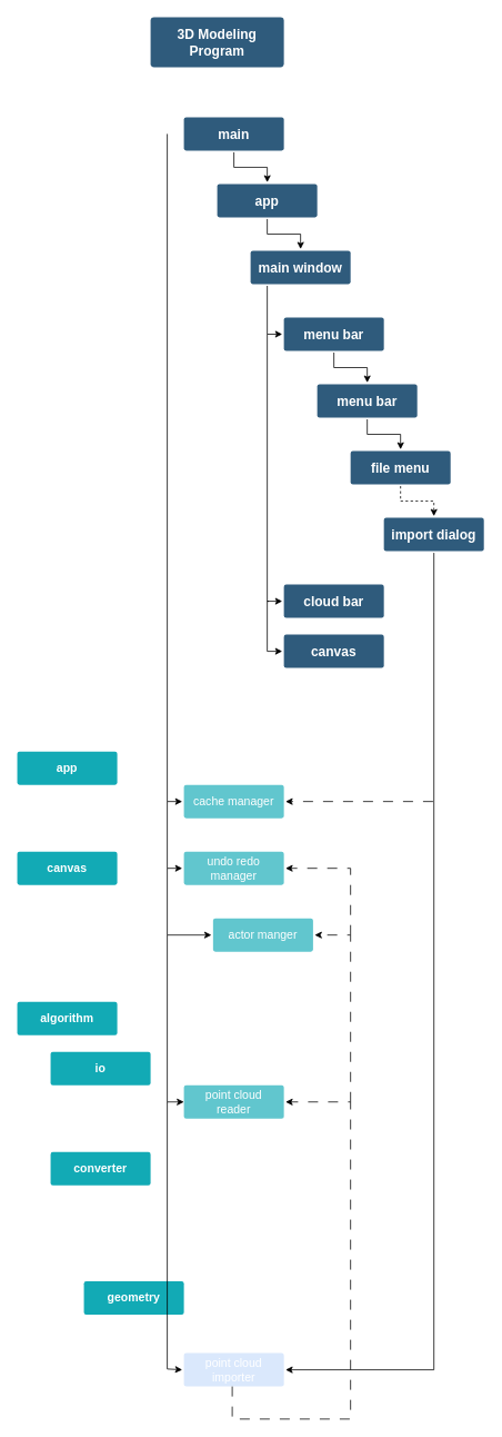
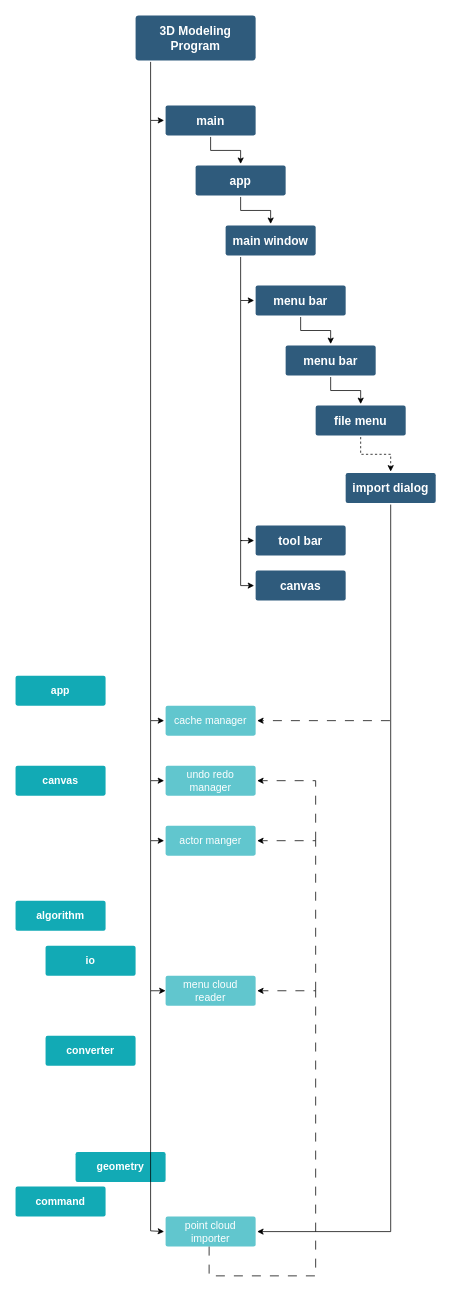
+ <mxCell id="2" value="" style="edgeStyle=orthogonalEdgeStyle;rounded=0;orthogonalLoop=1;jettySize=auto;html=1;entryX=0;entryY=0.5;entryDx=0;entryDy=0;" edge="1" parent="1" source="3" target="7"><mxGeometry relative="1" as="geometry"><Array as="points"><mxPoint x="200" y="160" /></Array></mxGeometry></mxCell>
- <mxCell id="30" value="import dialog" style="rounded=1;whiteSpace=wrap;html=1;shadow=0;labelBackgroundColor=none;strokeColor=none;strokeWidth=3;fillColor=#2F5B7C;fontFamily=Helvetica;fontSize=16;fontColor=#FFFFFF;align=center;fontStyle=1;spacing=5;arcSize=7;perimeterSpacing=2;" vertex="1" parent="1"><mxGeometry x="460" y="620" width="120" height="40" as="geometry" /></mxCell>
+ <mxCell id="30" value="import dialog" style="rounded=1;whiteSpace=wrap;html=1;shadow=0;labelBackgroundColor=none;strokeColor=none;strokeWidth=3;fillColor=#2F5B7C;fontFamily=Helvetica;fontSize=16;fontColor=#FFFFFF;align=center;fontStyle=1;spacing=5;arcSize=7;perimeterSpacing=2;" vertex="1" parent="1"><mxGeometry x="460" y="630" width="120" height="40" as="geometry" /></mxCell>
- <mxCell id="14" value="cloud bar" style="rounded=1;whiteSpace=wrap;html=1;shadow=0;labelBackgroundColor=none;strokeColor=none;strokeWidth=3;fillColor=#2F5B7C;fontFamily=Helvetica;fontSize=16;fontColor=#FFFFFF;align=center;fontStyle=1;spacing=5;arcSize=7;perimeterSpacing=2;" vertex="1" parent="1"><mxGeometry x="340" y="700" width="120" height="40" as="geometry" /></mxCell>
+ <mxCell id="14" value="tool bar" style="rounded=1;whiteSpace=wrap;html=1;shadow=0;labelBackgroundColor=none;strokeColor=none;strokeWidth=3;fillColor=#2F5B7C;fontFamily=Helvetica;fontSize=16;fontColor=#FFFFFF;align=center;fontStyle=1;spacing=5;arcSize=7;perimeterSpacing=2;" vertex="1" parent="1"><mxGeometry x="340" y="700" width="120" height="40" as="geometry" /></mxCell>
- <mxCell id="5" value="actor manger" style="rounded=1;whiteSpace=wrap;html=1;shadow=0;labelBackgroundColor=none;strokeColor=none;strokeWidth=3;fillColor=#61c6ce;fontFamily=Helvetica;fontSize=14;fontColor=#FFFFFF;align=center;spacing=5;fontStyle=0;arcSize=7;perimeterSpacing=2;" parent="1" vertex="1"><mxGeometry x="255" y="1100" width="120" height="40" as="geometry" /></mxCell>
+ <mxCell id="5" value="actor manger" style="rounded=1;whiteSpace=wrap;html=1;shadow=0;labelBackgroundColor=none;strokeColor=none;strokeWidth=3;fillColor=#61c6ce;fontFamily=Helvetica;fontSize=14;fontColor=#FFFFFF;align=center;spacing=5;fontStyle=0;arcSize=7;perimeterSpacing=2;" parent="1" vertex="1"><mxGeometry x="220" y="1100" width="120" height="40" as="geometry" /></mxCell>
- <mxCell id="20" value="point cloud reader" style="rounded=1;whiteSpace=wrap;html=1;shadow=0;labelBackgroundColor=none;strokeColor=none;strokeWidth=3;fillColor=#61c6ce;fontFamily=Helvetica;fontSize=14;fontColor=#FFFFFF;align=center;spacing=5;fontStyle=0;arcSize=7;perimeterSpacing=2;" vertex="1" parent="1"><mxGeometry x="220" y="1300" width="120" height="40" as="geometry" /></mxCell>
+ <mxCell id="20" value="menu cloud reader" style="rounded=1;whiteSpace=wrap;html=1;shadow=0;labelBackgroundColor=none;strokeColor=none;strokeWidth=3;fillColor=#61c6ce;fontFamily=Helvetica;fontSize=14;fontColor=#FFFFFF;align=center;spacing=5;fontStyle=0;arcSize=7;perimeterSpacing=2;" vertex="1" parent="1"><mxGeometry x="220" y="1300" width="120" height="40" as="geometry" /></mxCell>
+ <mxCell id="17" value="command" style="rounded=1;whiteSpace=wrap;html=1;shadow=0;labelBackgroundColor=none;strokeColor=none;strokeWidth=3;fillColor=#12aab5;fontFamily=Helvetica;fontSize=14;fontColor=#FFFFFF;align=center;spacing=5;fontStyle=1;arcSize=7;perimeterSpacing=2;" vertex="1" parent="1"><mxGeometry x="20" y="1581" width="120" height="40" as="geometry" /></mxCell>
- <mxCell id="22" value="point cloud importer" style="rounded=1;whiteSpace=wrap;html=1;shadow=0;labelBackgroundColor=none;strokeColor=none;strokeWidth=3;fillColor=#dae8fc;fontFamily=Helvetica;fontSize=14;fontColor=#FFFFFF;align=center;spacing=5;fontStyle=0;arcSize=7;perimeterSpacing=2;" vertex="1" parent="1"><mxGeometry x="220" y="1621" width="120" height="40" as="geometry" /></mxCell>
+ <mxCell id="22" value="point cloud importer" style="rounded=1;whiteSpace=wrap;html=1;shadow=0;labelBackgroundColor=none;strokeColor=none;strokeWidth=3;fillColor=#61c6ce;fontFamily=Helvetica;fontSize=14;fontColor=#FFFFFF;align=center;spacing=5;fontStyle=0;arcSize=7;perimeterSpacing=2;" vertex="1" parent="1"><mxGeometry x="220" y="1621" width="120" height="40" as="geometry" /></mxCell>
